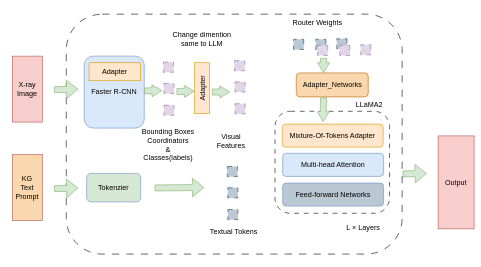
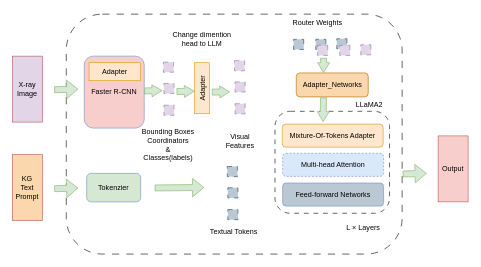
- <mxCell id="46" value="Change dimention same to LLM" style="rounded=0;whiteSpace=wrap;html=1;strokeColor=none;fillColor=none;" vertex="1" parent="1"><mxGeometry x="284" y="35.5" width="105" height="57.5" as="geometry" /></mxCell>
+ <mxCell id="46" value="Change dimention head to LLM" style="rounded=0;whiteSpace=wrap;html=1;strokeColor=none;fillColor=none;" vertex="1" parent="1"><mxGeometry x="284" y="35.5" width="105" height="57.5" as="geometry" /></mxCell>
- <mxCell id="49" value="X-ray&lt;br&gt;Image" style="rounded=0;whiteSpace=wrap;html=1;fillColor=#f8cecc;strokeColor=#b85450;" vertex="1" parent="1"><mxGeometry x="20" y="93" width="50" height="110" as="geometry" /></mxCell>
+ <mxCell id="49" value="X-ray&lt;br&gt;Image" style="rounded=0;whiteSpace=wrap;html=1;fillColor=#e1d5e7;strokeColor=#b85450;" vertex="1" parent="1"><mxGeometry x="20" y="93" width="50" height="110" as="geometry" /></mxCell>
- <mxCell id="8" value="Faster R-CNN" style="rounded=1;whiteSpace=wrap;html=1;strokeColor=#6c8ebf;fillColor=#dae8fc;" vertex="1" parent="1"><mxGeometry x="140" y="93" width="100" height="120" as="geometry" /></mxCell>
+ <mxCell id="8" value="Faster R-CNN" style="rounded=1;whiteSpace=wrap;html=1;strokeColor=#6c8ebf;fillColor=#f8cecc;" vertex="1" parent="1"><mxGeometry x="140" y="93" width="100" height="120" as="geometry" /></mxCell>
- <mxCell id="20" value="Visual Features" style="rounded=0;whiteSpace=wrap;html=1;strokeColor=none;fillColor=none;" vertex="1" parent="1"><mxGeometry x="345" y="212" width="80" height="46" as="geometry" /></mxCell>
+ <mxCell id="20" value="Visual Features" style="rounded=0;whiteSpace=wrap;html=1;strokeColor=none;fillColor=none;" vertex="1" parent="1"><mxGeometry x="360" y="212" width="80" height="46" as="geometry" /></mxCell>
- <mxCell id="6" value="Multi-head Attention" style="rounded=1;whiteSpace=wrap;html=1;strokeColor=#6c8ebf;fillColor=#dae8fc;" vertex="1" parent="3"><mxGeometry x="12.807" y="70.05" width="168.314" height="38.442" as="geometry" /></mxCell>
+ <mxCell id="6" value="Multi-head Attention" style="rounded=1;whiteSpace=wrap;html=1;strokeColor=#6c8ebf;fillColor=#dae8fc;dashed=1;" vertex="1" parent="3"><mxGeometry x="12.807" y="70.05" width="168.314" height="38.442" as="geometry" /></mxCell>
- <mxCell id="52" value="Output" style="rounded=0;whiteSpace=wrap;html=1;fillColor=#f8cecc;strokeColor=#b85450;" vertex="1" parent="1"><mxGeometry x="730" y="226" width="60" height="155" as="geometry" /></mxCell>
+ <mxCell id="52" value="Output" style="rounded=0;whiteSpace=wrap;html=1;fillColor=#f8cecc;strokeColor=#b85450;" vertex="1" parent="1"><mxGeometry x="730" y="226" width="50" height="110" as="geometry" /></mxCell>
